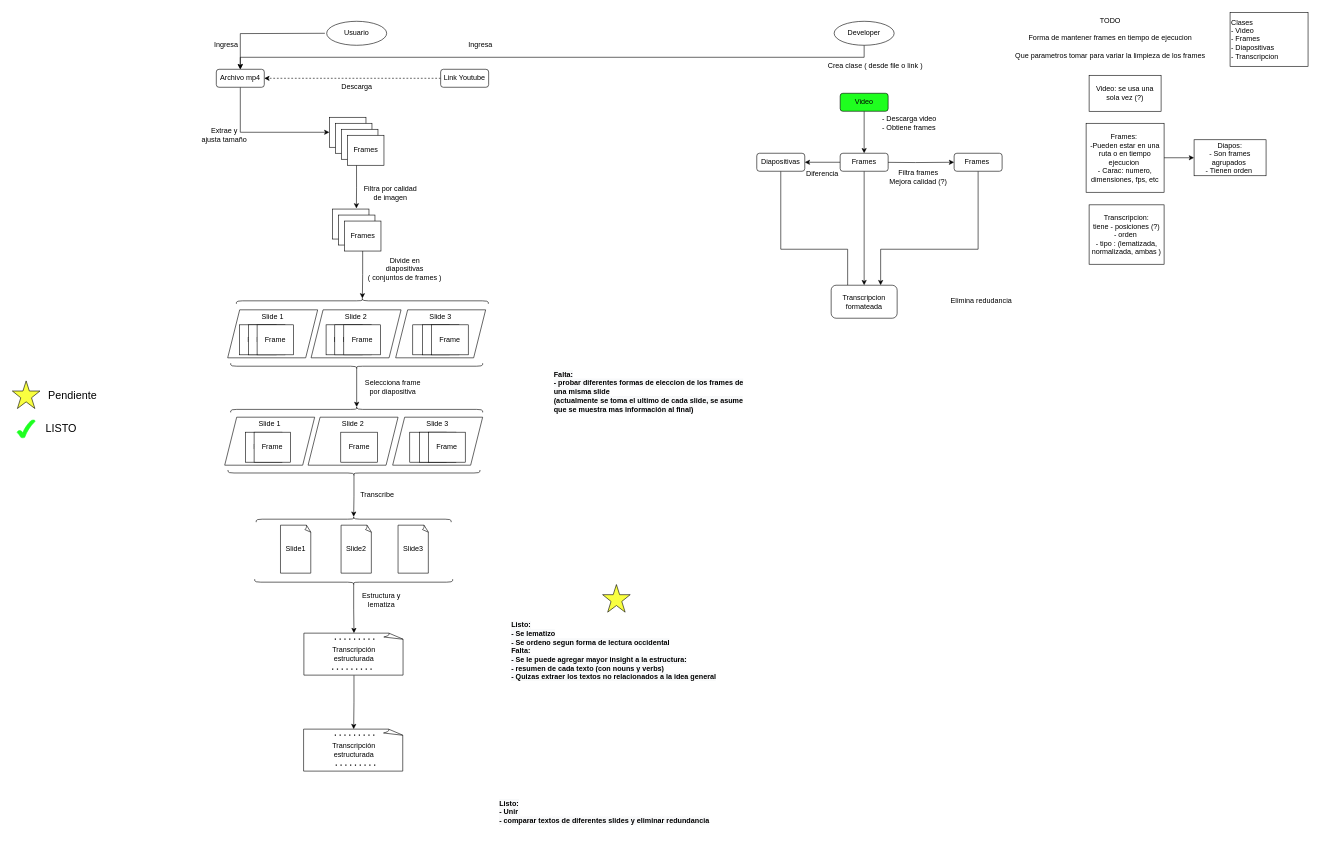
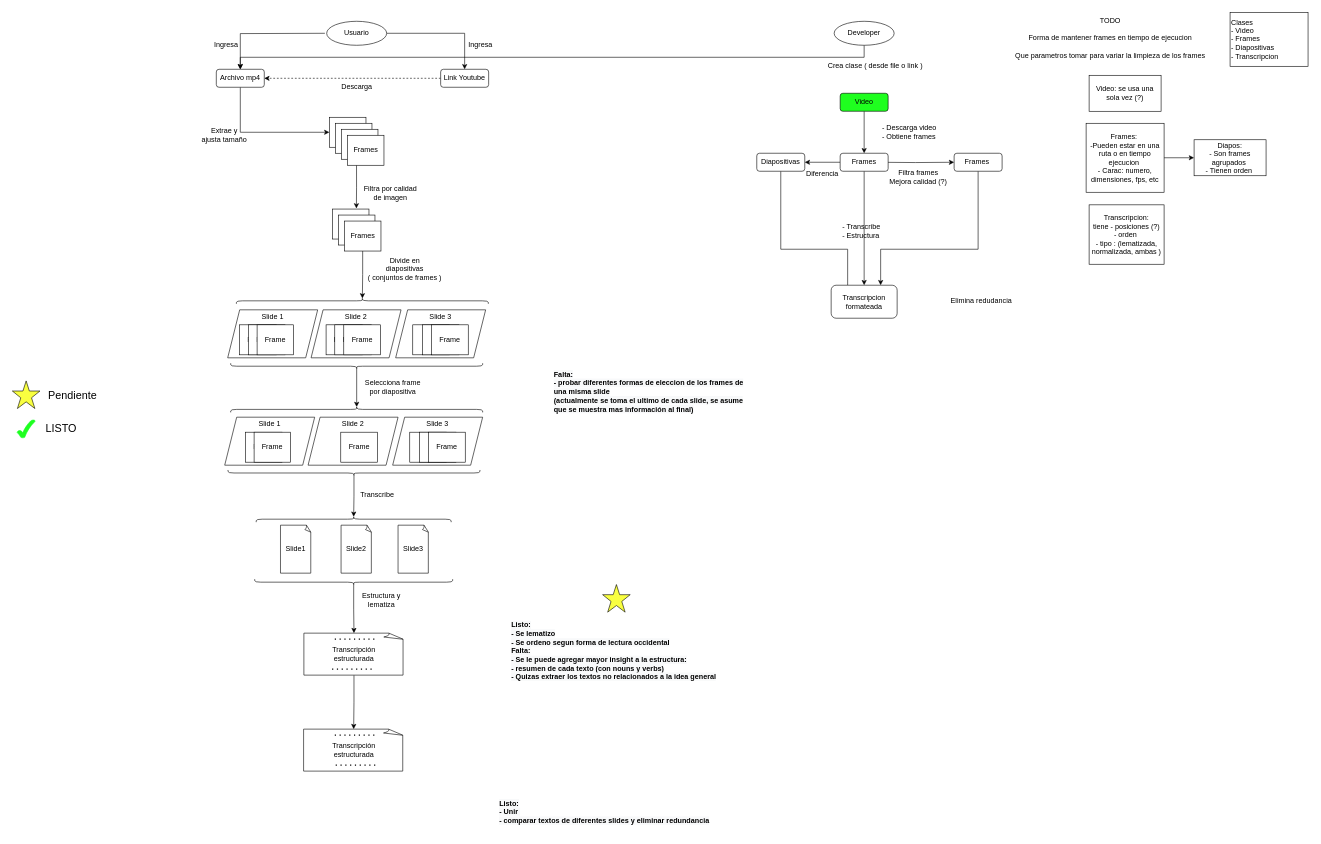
+ <mxCell id="7" style="edgeStyle=orthogonalEdgeStyle;rounded=0;orthogonalLoop=1;jettySize=auto;html=1;exitX=1;exitY=0.5;exitDx=0;exitDy=0;entryX=0.5;entryY=0;entryDx=0;entryDy=0;" parent="1" source="8" target="5" edge="1"><mxGeometry relative="1" as="geometry" /></mxCell>
- <mxCell id="79" value="&lt;div style=&quot;text-align: left;&quot;&gt;&lt;span style=&quot;background-color: initial;&quot;&gt;- Descarga video&lt;/span&gt;&lt;/div&gt;&lt;div style=&quot;text-align: left;&quot;&gt;&lt;span style=&quot;background-color: initial;&quot;&gt;- Obtiene frames&lt;/span&gt;&lt;/div&gt;" style="text;html=1;align=center;verticalAlign=middle;resizable=0;points=[];autosize=1;strokeColor=none;fillColor=none;" parent="1" vertex="1"><mxGeometry x="1460" y="185" width="110" height="40" as="geometry" /></mxCell>
+ <mxCell id="79" value="&lt;div style=&quot;text-align: left;&quot;&gt;&lt;span style=&quot;background-color: initial;&quot;&gt;- Descarga video&lt;/span&gt;&lt;/div&gt;&lt;div style=&quot;text-align: left;&quot;&gt;&lt;span style=&quot;background-color: initial;&quot;&gt;- Obtiene frames&lt;/span&gt;&lt;/div&gt;" style="text;html=1;align=center;verticalAlign=middle;resizable=0;points=[];autosize=1;strokeColor=none;fillColor=none;" parent="1" vertex="1"><mxGeometry x="1460" y="200" width="110" height="40" as="geometry" /></mxCell>
+ <mxCell id="90" value="&lt;div style=&quot;text-align: left;&quot;&gt;&lt;span style=&quot;background-color: initial;&quot;&gt;- Transcribe&lt;/span&gt;&lt;/div&gt;&lt;div style=&quot;text-align: left;&quot;&gt;&lt;span style=&quot;background-color: initial;&quot;&gt;- Estructura&lt;/span&gt;&lt;/div&gt;" style="text;html=1;align=center;verticalAlign=middle;resizable=0;points=[];autosize=1;strokeColor=none;fillColor=none;" parent="1" vertex="1"><mxGeometry x="1390" y="365" width="90" height="40" as="geometry" /></mxCell>
